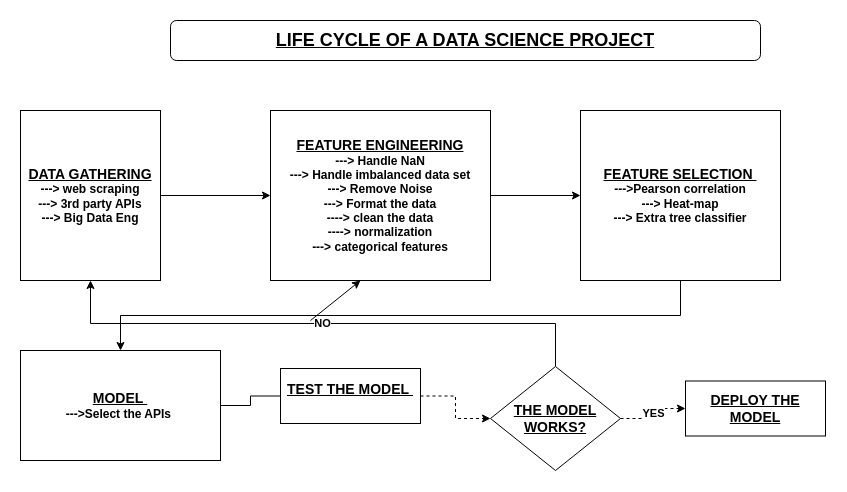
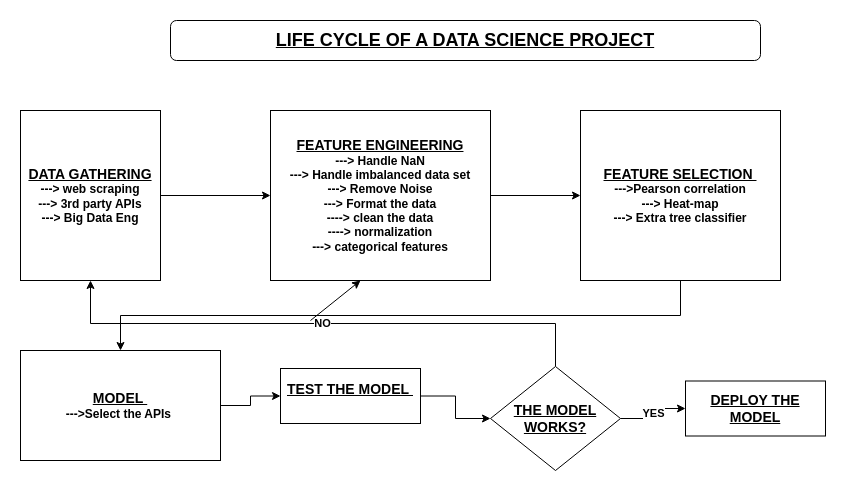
- <mxCell id="9" style="edgeStyle=orthogonalEdgeStyle;rounded=0;orthogonalLoop=1;jettySize=auto;html=1;exitX=1;exitY=0.5;exitDx=0;exitDy=0;entryX=0;entryY=0.5;entryDx=0;entryDy=0;endArrow=none;" edge="1" parent="1" source="10" target="12"><mxGeometry relative="1" as="geometry" /></mxCell>
+ <mxCell id="9" style="edgeStyle=orthogonalEdgeStyle;rounded=0;orthogonalLoop=1;jettySize=auto;html=1;exitX=1;exitY=0.5;exitDx=0;exitDy=0;entryX=0;entryY=0.5;entryDx=0;entryDy=0;" edge="1" parent="1" source="10" target="12"><mxGeometry relative="1" as="geometry" /></mxCell>
- <mxCell id="11" style="edgeStyle=orthogonalEdgeStyle;rounded=0;orthogonalLoop=1;jettySize=auto;html=1;exitX=1;exitY=0.5;exitDx=0;exitDy=0;entryX=0;entryY=0.5;entryDx=0;entryDy=0;dashed=1;" edge="1" parent="1" source="12" target="15"><mxGeometry relative="1" as="geometry" /></mxCell>
+ <mxCell id="11" style="edgeStyle=orthogonalEdgeStyle;rounded=0;orthogonalLoop=1;jettySize=auto;html=1;exitX=1;exitY=0.5;exitDx=0;exitDy=0;entryX=0;entryY=0.5;entryDx=0;entryDy=0;" edge="1" parent="1" source="12" target="15"><mxGeometry relative="1" as="geometry" /></mxCell>
- <mxCell id="14" value="YES" style="edgeStyle=orthogonalEdgeStyle;rounded=0;orthogonalLoop=1;jettySize=auto;html=1;exitX=1;exitY=0.5;exitDx=0;exitDy=0;entryX=0;entryY=0.5;entryDx=0;entryDy=0;fontStyle=1;dashed=1;" edge="1" parent="1" source="15" target="17"><mxGeometry relative="1" as="geometry" /></mxCell>
+ <mxCell id="14" value="YES" style="edgeStyle=orthogonalEdgeStyle;rounded=0;orthogonalLoop=1;jettySize=auto;html=1;exitX=1;exitY=0.5;exitDx=0;exitDy=0;entryX=0;entryY=0.5;entryDx=0;entryDy=0;fontStyle=1" edge="1" parent="1" source="15" target="17"><mxGeometry relative="1" as="geometry" /></mxCell>
